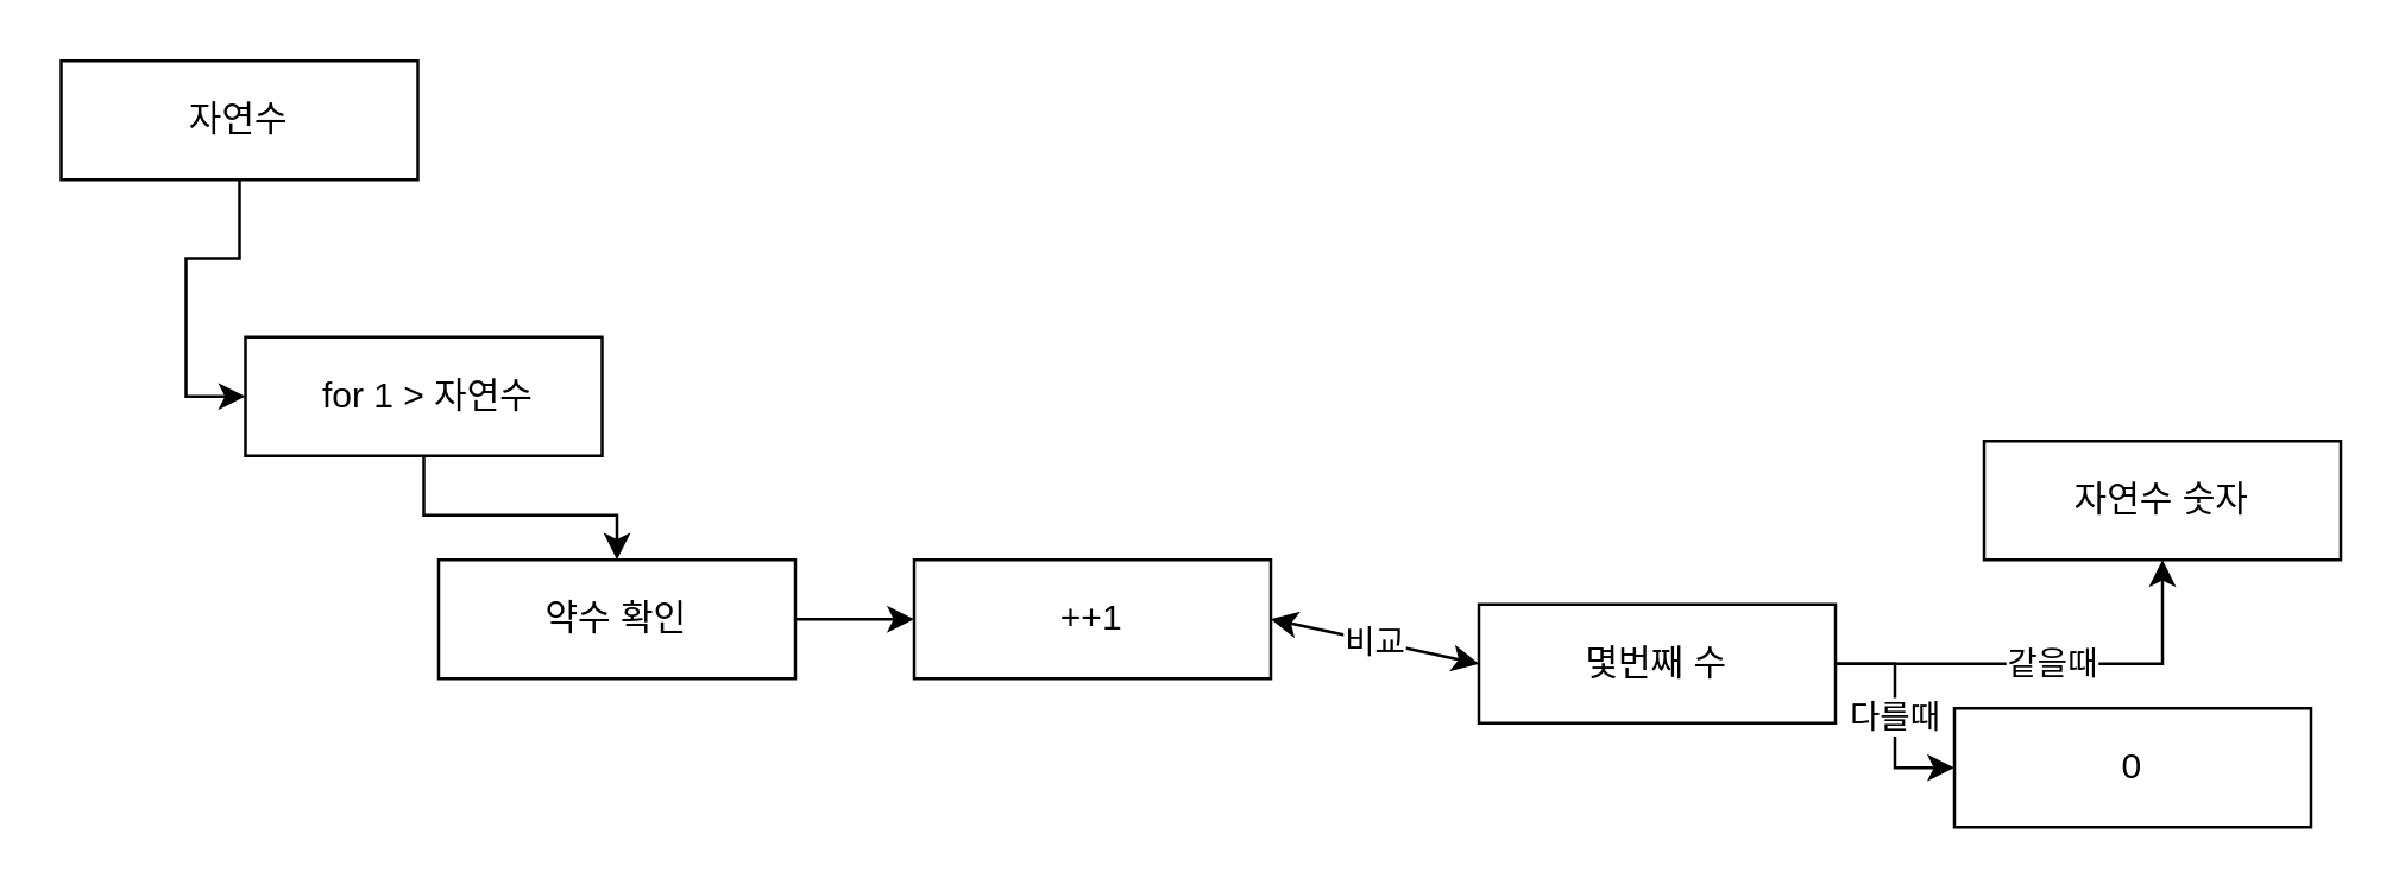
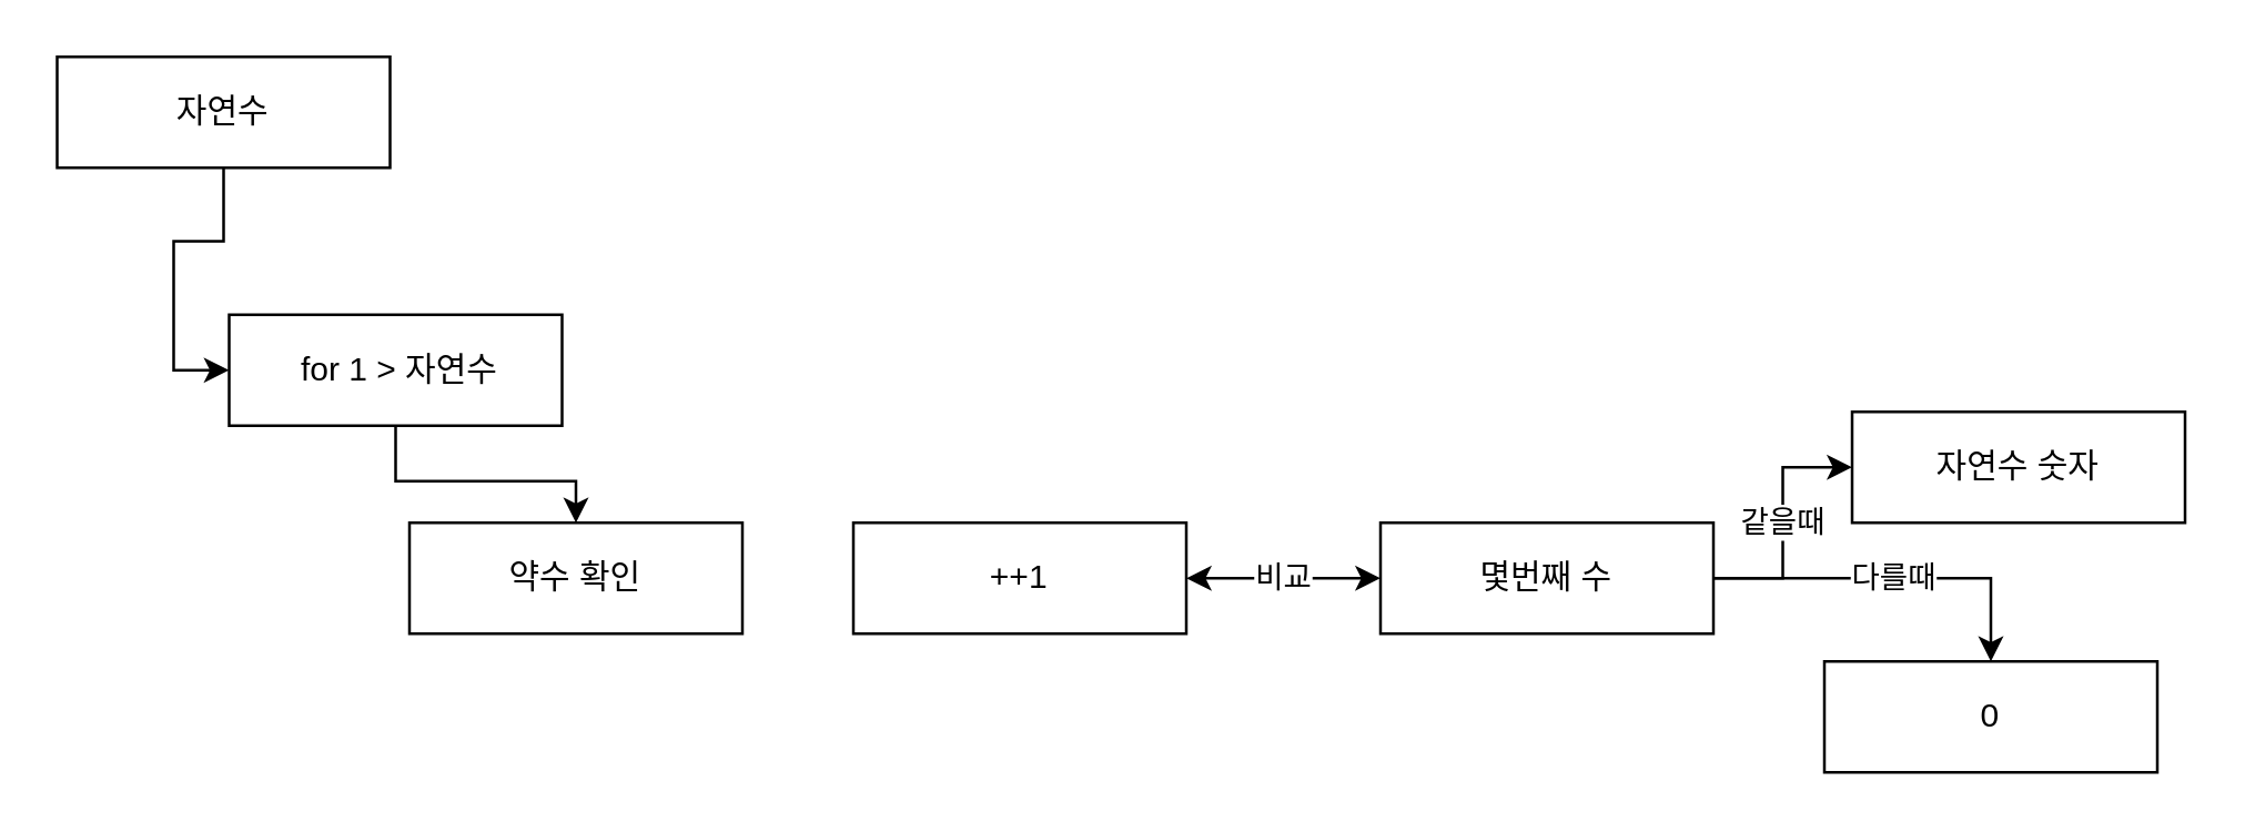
- <mxCell id="9" value="" style="edgeStyle=orthogonalEdgeStyle;rounded=0;orthogonalLoop=1;jettySize=auto;html=1;" edge="1" parent="1" source="10" target="11"><mxGeometry relative="1" as="geometry" /></mxCell>
- <mxCell id="6" value="몇번째 수" style="rounded=0;whiteSpace=wrap;html=1;" vertex="1" parent="1"><mxGeometry x="497" y="203" width="120" height="40" as="geometry" /></mxCell>
+ <mxCell id="6" value="몇번째 수" style="rounded=0;whiteSpace=wrap;html=1;" vertex="1" parent="1"><mxGeometry x="497" y="188" width="120" height="40" as="geometry" /></mxCell>
